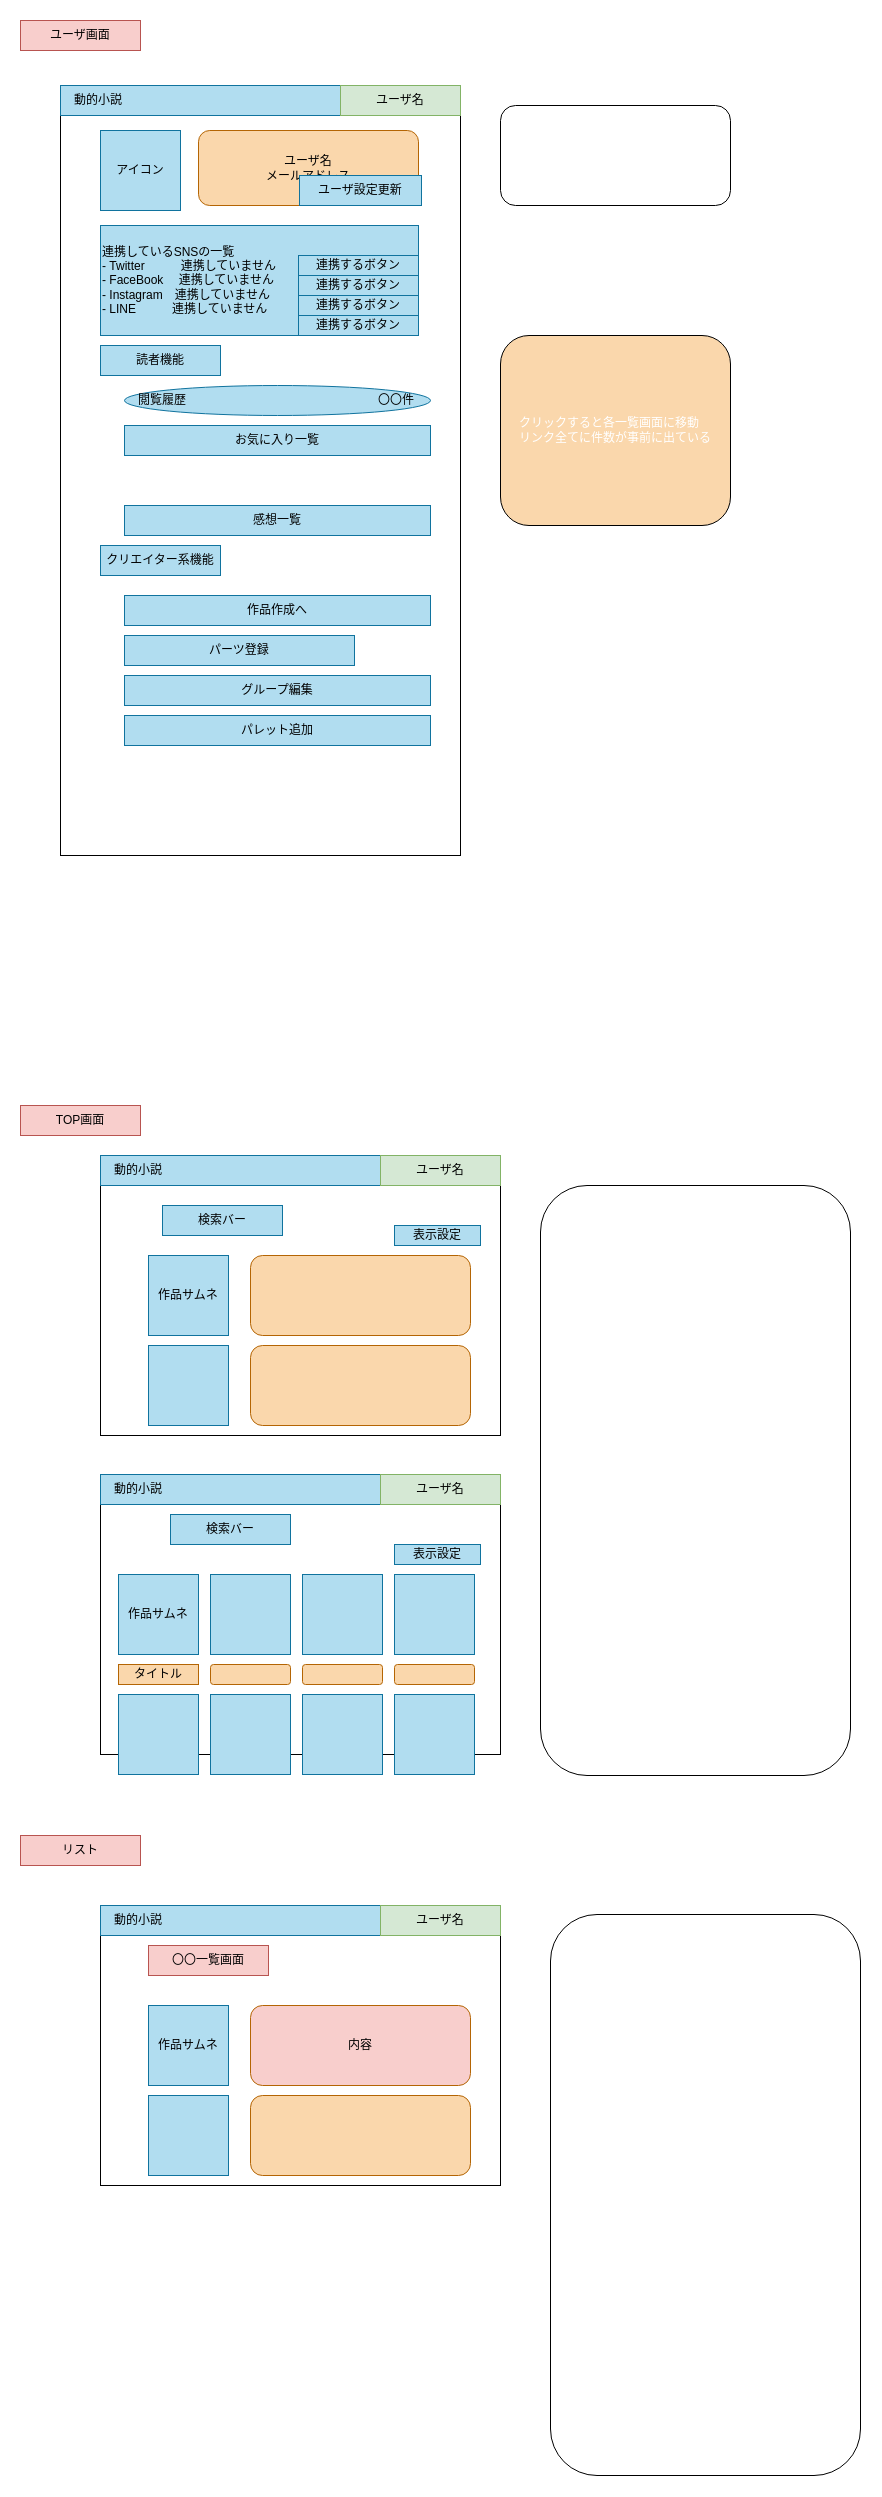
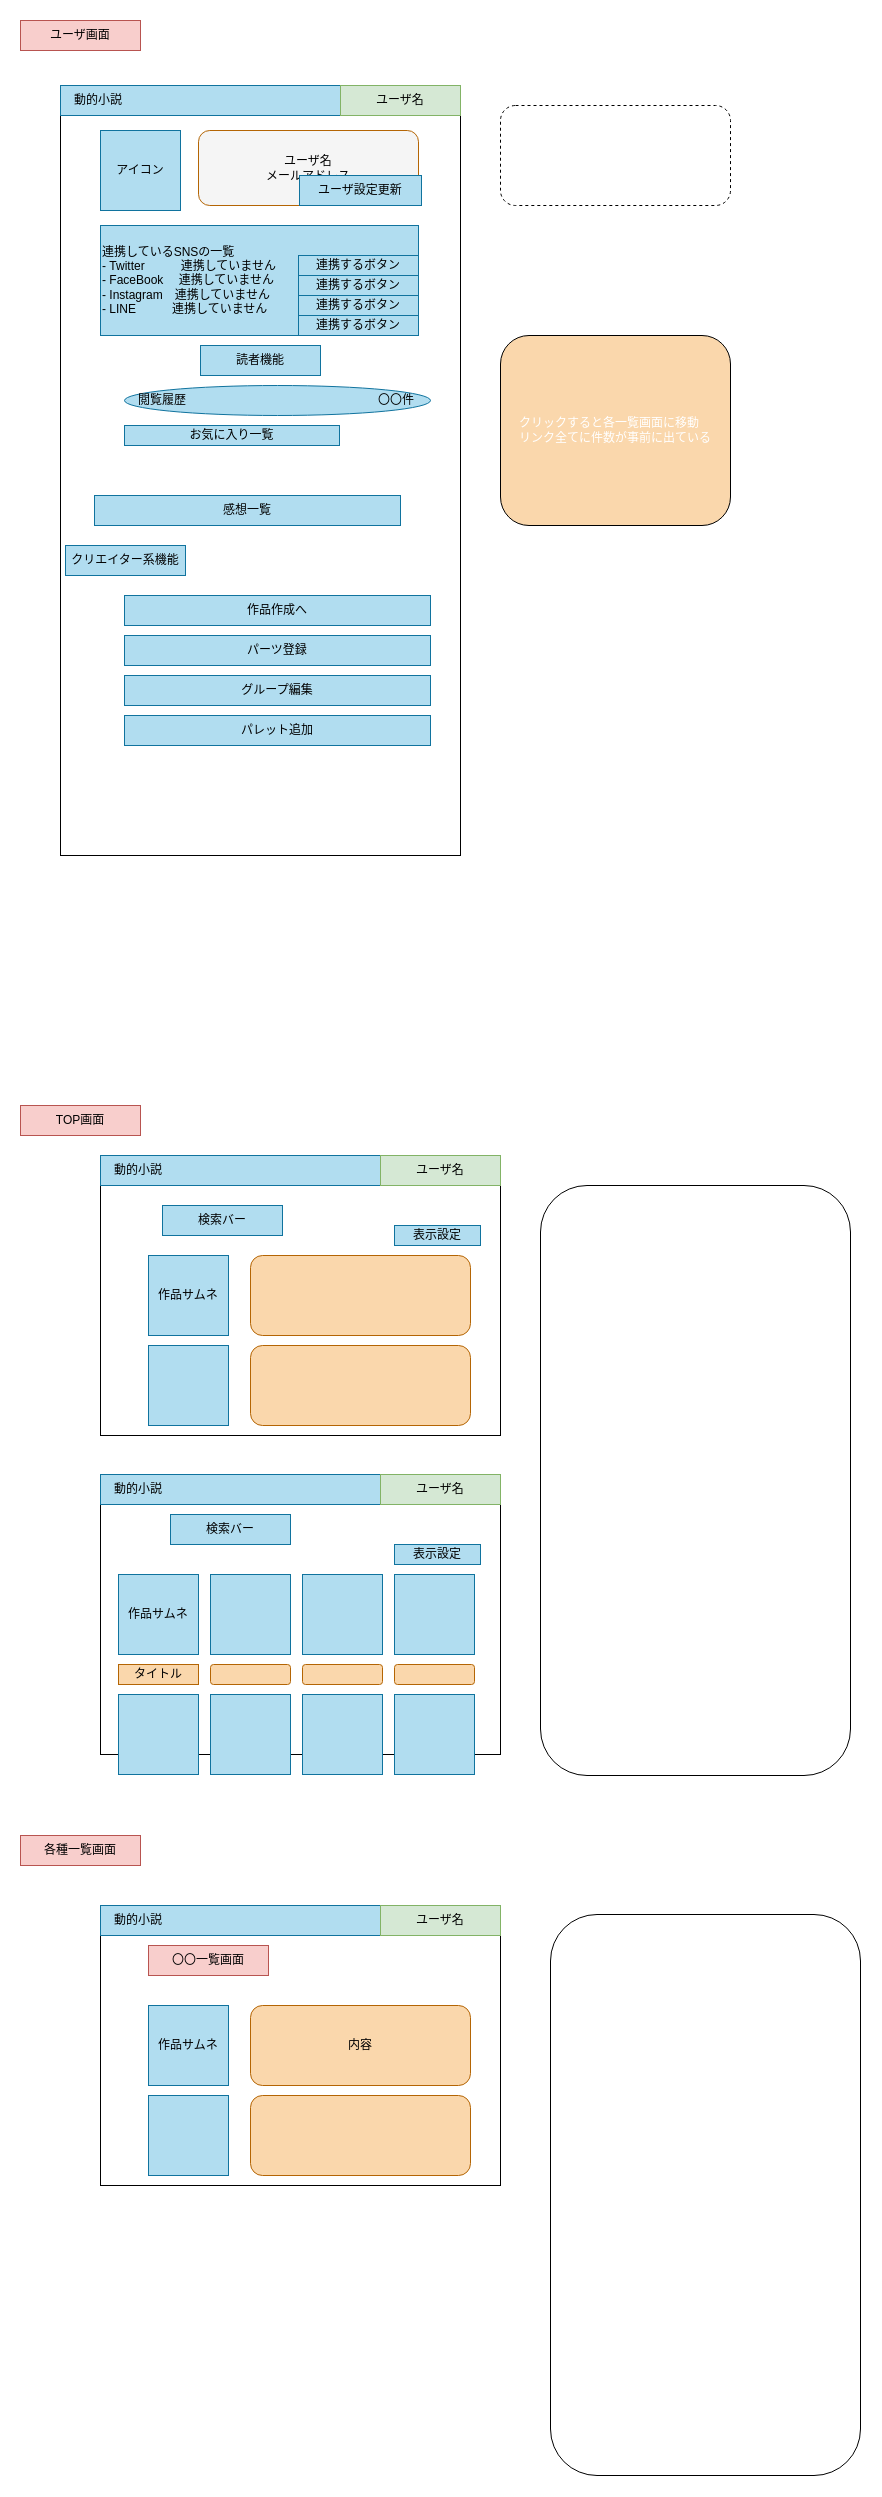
- <mxCell id="48" value="&lt;div style=&quot;text-align: left&quot;&gt;&lt;span style=&quot;color: rgb(255 , 255 , 255)&quot;&gt;ユーザ設定更新モーダル&lt;/span&gt;&lt;/div&gt;&lt;font color=&quot;#ffffff&quot;&gt;&lt;div style=&quot;text-align: left&quot;&gt;&lt;span&gt;- アイコンアップロード&lt;/span&gt;&lt;/div&gt;&lt;div style=&quot;text-align: left&quot;&gt;&lt;span&gt;- ユーザ名&lt;/span&gt;&lt;/div&gt;&lt;div style=&quot;text-align: left&quot;&gt;- メールアドレス&lt;/div&gt;&lt;div style=&quot;text-align: left&quot;&gt;&lt;br&gt;&lt;/div&gt;&lt;div style=&quot;text-align: left&quot;&gt;まとめて一括更新&lt;/div&gt;&lt;/font&gt;" style="rounded=1;whiteSpace=wrap;html=1;fontColor=#000000;" parent="1" vertex="1"><mxGeometry x="500" y="105" width="230" height="100" as="geometry" /></mxCell>
+ <mxCell id="48" value="&lt;div style=&quot;text-align: left&quot;&gt;&lt;span style=&quot;color: rgb(255 , 255 , 255)&quot;&gt;ユーザ設定更新モーダル&lt;/span&gt;&lt;/div&gt;&lt;font color=&quot;#ffffff&quot;&gt;&lt;div style=&quot;text-align: left&quot;&gt;&lt;span&gt;- アイコンアップロード&lt;/span&gt;&lt;/div&gt;&lt;div style=&quot;text-align: left&quot;&gt;&lt;span&gt;- ユーザ名&lt;/span&gt;&lt;/div&gt;&lt;div style=&quot;text-align: left&quot;&gt;- メールアドレス&lt;/div&gt;&lt;div style=&quot;text-align: left&quot;&gt;&lt;br&gt;&lt;/div&gt;&lt;div style=&quot;text-align: left&quot;&gt;まとめて一括更新&lt;/div&gt;&lt;/font&gt;" style="rounded=1;whiteSpace=wrap;html=1;fontColor=#000000;dashed=1;" parent="1" vertex="1"><mxGeometry x="500" y="105" width="230" height="100" as="geometry" /></mxCell>
- <mxCell id="36" value="&lt;font color=&quot;#000000&quot;&gt;ユーザ名&lt;br&gt;メールアドレス&lt;br&gt;&lt;/font&gt;" style="rounded=1;whiteSpace=wrap;html=1;fillColor=#fad7ac;strokeColor=#b46504;" parent="1" vertex="1"><mxGeometry x="198" y="130" width="220" height="75" as="geometry" /></mxCell>
+ <mxCell id="36" value="&lt;font color=&quot;#000000&quot;&gt;ユーザ名&lt;br&gt;メールアドレス&lt;br&gt;&lt;/font&gt;" style="rounded=1;whiteSpace=wrap;html=1;fillColor=#f5f5f5;strokeColor=#b46504;" parent="1" vertex="1"><mxGeometry x="198" y="130" width="220" height="75" as="geometry" /></mxCell>
- <mxCell id="42" value="&lt;font color=&quot;#000000&quot;&gt;読者機能&lt;/font&gt;" style="rounded=0;whiteSpace=wrap;html=1;fillColor=#b1ddf0;strokeColor=#10739e;" parent="1" vertex="1"><mxGeometry x="100" y="345" width="120" height="30" as="geometry" /></mxCell>
+ <mxCell id="42" value="&lt;font color=&quot;#000000&quot;&gt;読者機能&lt;/font&gt;" style="rounded=0;whiteSpace=wrap;html=1;fillColor=#b1ddf0;strokeColor=#10739e;" parent="1" vertex="1"><mxGeometry x="200" y="345" width="120" height="30" as="geometry" /></mxCell>
- <mxCell id="43" value="&lt;span style=&quot;color: rgb(0 , 0 , 0)&quot;&gt;お気に入り一覧&lt;/span&gt;" style="rounded=0;whiteSpace=wrap;html=1;fillColor=#b1ddf0;strokeColor=#10739e;" parent="1" vertex="1"><mxGeometry x="124" y="425" width="306" height="30" as="geometry" /></mxCell>
+ <mxCell id="43" value="&lt;span style=&quot;color: rgb(0 , 0 , 0)&quot;&gt;お気に入り一覧&lt;/span&gt;" style="rounded=0;whiteSpace=wrap;html=1;fillColor=#b1ddf0;strokeColor=#10739e;" parent="1" vertex="1"><mxGeometry x="124" y="425" width="215" height="20" as="geometry" /></mxCell>
- <mxCell id="44" value="&lt;font color=&quot;#000000&quot;&gt;感想一覧&lt;/font&gt;" style="rounded=0;whiteSpace=wrap;html=1;fillColor=#b1ddf0;strokeColor=#10739e;" parent="1" vertex="1"><mxGeometry x="124" y="505" width="306" height="30" as="geometry" /></mxCell>
+ <mxCell id="44" value="&lt;font color=&quot;#000000&quot;&gt;感想一覧&lt;/font&gt;" style="rounded=0;whiteSpace=wrap;html=1;fillColor=#b1ddf0;strokeColor=#10739e;" parent="1" vertex="1"><mxGeometry x="94" y="495" width="306" height="30" as="geometry" /></mxCell>
- <mxCell id="5" value="&lt;font color=&quot;#000000&quot;&gt;クリエイター系機能&lt;/font&gt;" style="rounded=0;whiteSpace=wrap;html=1;fillColor=#b1ddf0;strokeColor=#10739e;" parent="1" vertex="1"><mxGeometry x="100" y="545" width="120" height="30" as="geometry" /></mxCell>
+ <mxCell id="5" value="&lt;font color=&quot;#000000&quot;&gt;クリエイター系機能&lt;/font&gt;" style="rounded=0;whiteSpace=wrap;html=1;fillColor=#b1ddf0;strokeColor=#10739e;" parent="1" vertex="1"><mxGeometry x="65" y="545" width="120" height="30" as="geometry" /></mxCell>
- <mxCell id="6" value="&lt;font color=&quot;#000000&quot;&gt;パーツ登録&lt;/font&gt;" style="rounded=0;whiteSpace=wrap;html=1;fillColor=#b1ddf0;strokeColor=#10739e;" parent="1" vertex="1"><mxGeometry x="124" y="635" width="230" height="30" as="geometry" /></mxCell>
+ <mxCell id="6" value="&lt;font color=&quot;#000000&quot;&gt;パーツ登録&lt;/font&gt;" style="rounded=0;whiteSpace=wrap;html=1;fillColor=#b1ddf0;strokeColor=#10739e;" parent="1" vertex="1"><mxGeometry x="124" y="635" width="306" height="30" as="geometry" /></mxCell>
- <mxCell id="60" value="リスト" style="rounded=0;whiteSpace=wrap;html=1;fillColor=#f8cecc;strokeColor=#b85450;fontColor=#000000;" vertex="1" parent="1"><mxGeometry x="20" y="1835" width="120" height="30" as="geometry" /></mxCell>
+ <mxCell id="60" value="各種一覧画面" style="rounded=0;whiteSpace=wrap;html=1;fillColor=#f8cecc;strokeColor=#b85450;fontColor=#000000;" vertex="1" parent="1"><mxGeometry x="20" y="1835" width="120" height="30" as="geometry" /></mxCell>
- <mxCell id="56" value="&lt;font color=&quot;#000000&quot;&gt;内容&lt;br&gt;&lt;/font&gt;" style="rounded=1;whiteSpace=wrap;html=1;fillColor=#f8cecc;strokeColor=#b46504;" vertex="1" parent="1"><mxGeometry x="250" y="2005" width="220" height="80" as="geometry" /></mxCell>
+ <mxCell id="56" value="&lt;font color=&quot;#000000&quot;&gt;内容&lt;br&gt;&lt;/font&gt;" style="rounded=1;whiteSpace=wrap;html=1;fillColor=#fad7ac;strokeColor=#b46504;" vertex="1" parent="1"><mxGeometry x="250" y="2005" width="220" height="80" as="geometry" /></mxCell>
